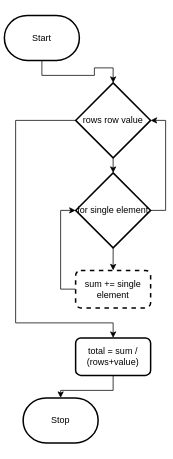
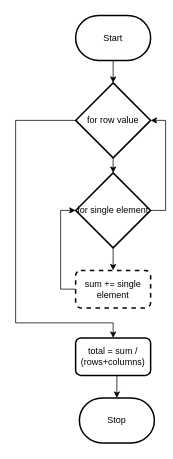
- <mxCell id="3" value="Start" style="strokeWidth=2;html=1;shape=mxgraph.flowchart.terminator;whiteSpace=wrap;" vertex="1" parent="1"><mxGeometry x="5" y="20" width="100" height="60" as="geometry" /></mxCell>
+ <mxCell id="3" value="Start" style="strokeWidth=2;html=1;shape=mxgraph.flowchart.terminator;whiteSpace=wrap;" vertex="1" parent="1"><mxGeometry x="100" y="20" width="100" height="60" as="geometry" /></mxCell>
- <mxCell id="6" value="rows row value" style="strokeWidth=2;html=1;shape=mxgraph.flowchart.decision;whiteSpace=wrap;" vertex="1" parent="1"><mxGeometry x="100" y="110" width="100" height="100" as="geometry" /></mxCell>
+ <mxCell id="6" value="for row value" style="strokeWidth=2;html=1;shape=mxgraph.flowchart.decision;whiteSpace=wrap;" vertex="1" parent="1"><mxGeometry x="100" y="110" width="100" height="100" as="geometry" /></mxCell>
- <mxCell id="11" value="total = sum / (rows+value)" style="rounded=1;whiteSpace=wrap;html=1;absoluteArcSize=1;arcSize=14;strokeWidth=2;" vertex="1" parent="1"><mxGeometry x="100" y="450" width="100" height="50" as="geometry" /></mxCell>
+ <mxCell id="11" value="total = sum / (rows+columns)" style="rounded=1;whiteSpace=wrap;html=1;absoluteArcSize=1;arcSize=14;strokeWidth=2;" vertex="1" parent="1"><mxGeometry x="100" y="450" width="100" height="50" as="geometry" /></mxCell>
- <mxCell id="14" value="Stop" style="strokeWidth=2;html=1;shape=mxgraph.flowchart.terminator;whiteSpace=wrap;" vertex="1" parent="1"><mxGeometry x="30" y="530" width="100" height="60" as="geometry" /></mxCell>
+ <mxCell id="14" value="Stop" style="strokeWidth=2;html=1;shape=mxgraph.flowchart.terminator;whiteSpace=wrap;" vertex="1" parent="1"><mxGeometry x="105" y="530" width="100" height="60" as="geometry" /></mxCell>
